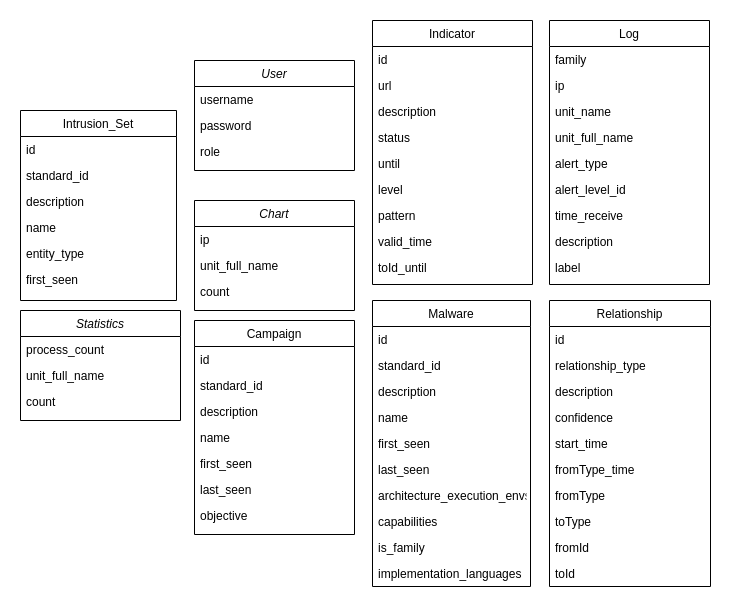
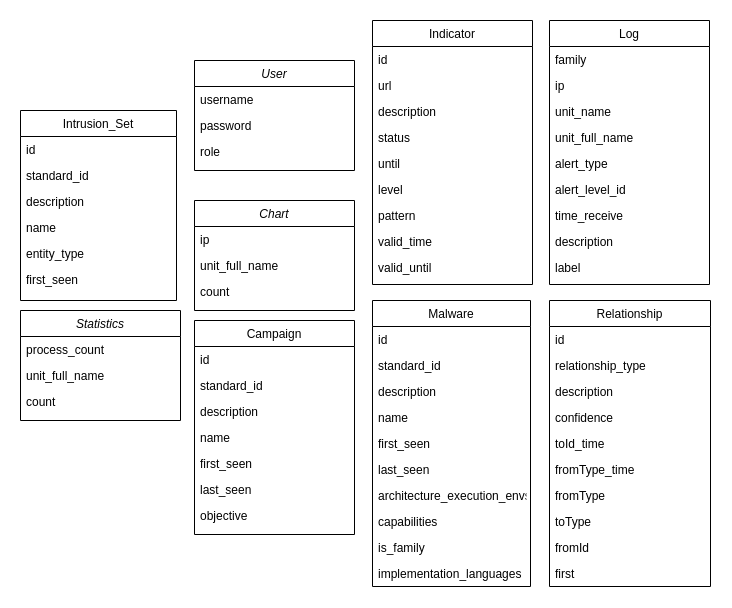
- <mxCell id="15" value="toId_until" style="text;align=left;verticalAlign=top;spacingLeft=4;spacingRight=4;overflow=hidden;rotatable=0;points=[[0,0.5],[1,0.5]];portConstraint=eastwest;rounded=0;shadow=0;html=0;" parent="6" vertex="1"><mxGeometry y="234" width="160" height="30" as="geometry" /></mxCell>
+ <mxCell id="15" value="valid_until" style="text;align=left;verticalAlign=top;spacingLeft=4;spacingRight=4;overflow=hidden;rotatable=0;points=[[0,0.5],[1,0.5]];portConstraint=eastwest;rounded=0;shadow=0;html=0;" parent="6" vertex="1"><mxGeometry y="234" width="160" height="30" as="geometry" /></mxCell>
- <mxCell id="58" value="start_time" style="text;align=left;verticalAlign=top;spacingLeft=4;spacingRight=4;overflow=hidden;rotatable=0;points=[[0,0.5],[1,0.5]];portConstraint=eastwest;rounded=0;shadow=0;html=0;" vertex="1" parent="53"><mxGeometry y="130" width="161" height="26" as="geometry" /></mxCell>
+ <mxCell id="58" value="toId_time" style="text;align=left;verticalAlign=top;spacingLeft=4;spacingRight=4;overflow=hidden;rotatable=0;points=[[0,0.5],[1,0.5]];portConstraint=eastwest;rounded=0;shadow=0;html=0;" vertex="1" parent="53"><mxGeometry y="130" width="161" height="26" as="geometry" /></mxCell>
- <mxCell id="63" value="toId" style="text;align=left;verticalAlign=top;spacingLeft=4;spacingRight=4;overflow=hidden;rotatable=0;points=[[0,0.5],[1,0.5]];portConstraint=eastwest;rounded=0;shadow=0;html=0;" vertex="1" parent="53"><mxGeometry y="260" width="161" height="26" as="geometry" /></mxCell>
+ <mxCell id="63" value="first" style="text;align=left;verticalAlign=top;spacingLeft=4;spacingRight=4;overflow=hidden;rotatable=0;points=[[0,0.5],[1,0.5]];portConstraint=eastwest;rounded=0;shadow=0;html=0;" vertex="1" parent="53"><mxGeometry y="260" width="161" height="26" as="geometry" /></mxCell>
